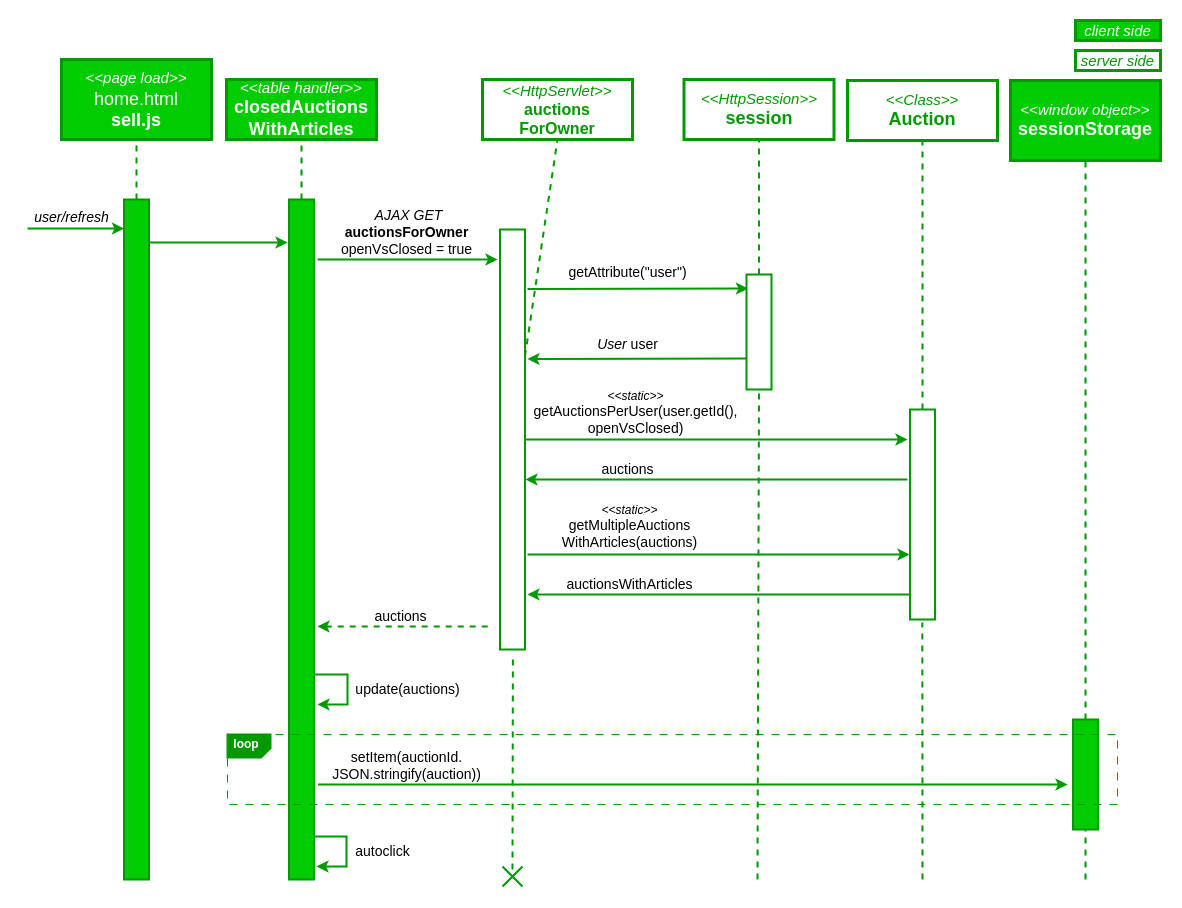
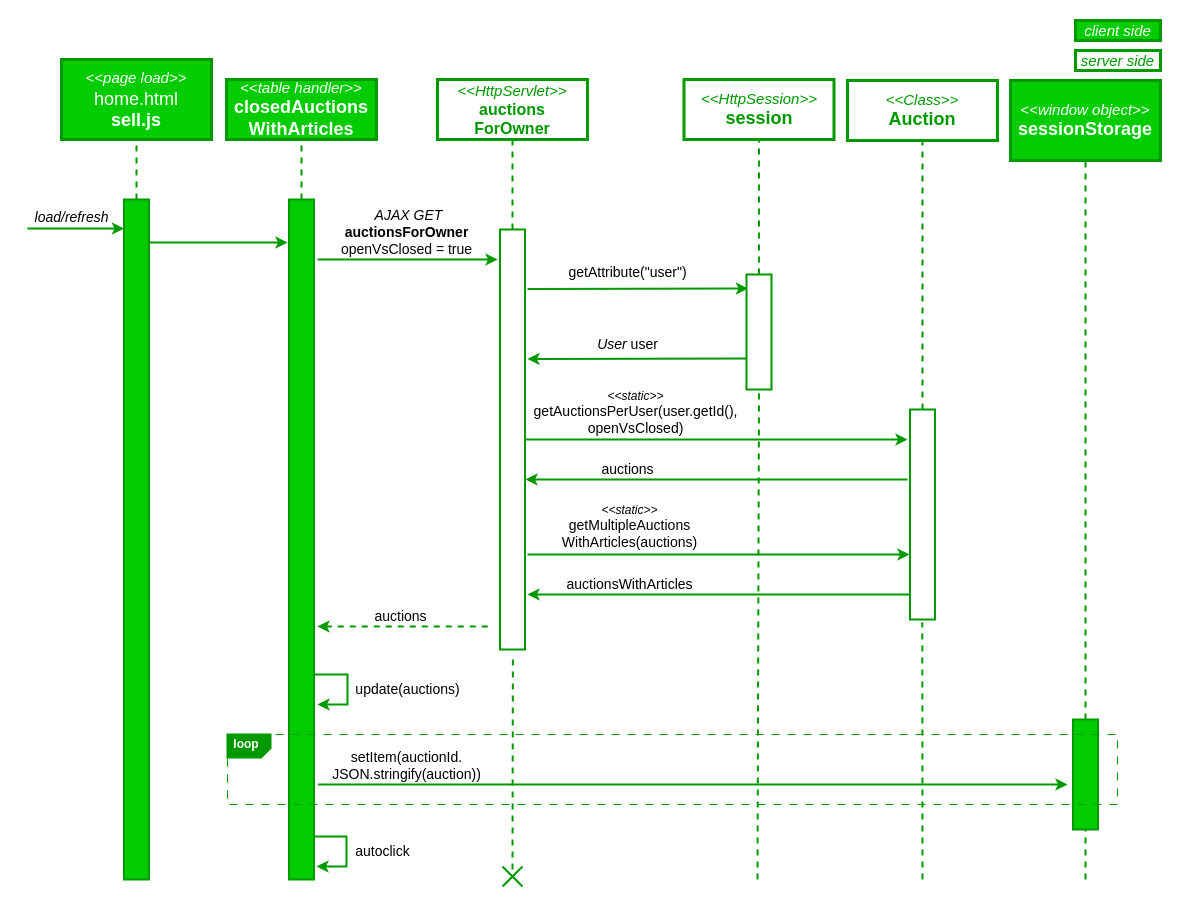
- <mxCell id="5" value="&lt;i style=&quot;border-color: var(--border-color); color: rgb(0, 153, 0);&quot;&gt;&lt;font style=&quot;border-color: var(--border-color); font-size: 15px;&quot;&gt;&amp;lt;&amp;lt;HttpServlet&amp;gt;&amp;gt;&lt;/font&gt;&lt;/i&gt;&lt;font color=&quot;#009900&quot; style=&quot;&quot;&gt;&lt;b style=&quot;font-size: 16px;&quot;&gt;&lt;br&gt;&lt;span style=&quot;&quot;&gt;auctions&lt;br&gt;&lt;/span&gt;ForOwner&lt;br&gt;&lt;/b&gt;&lt;/font&gt;" style="rounded=0;whiteSpace=wrap;html=1;strokeWidth=3;fillColor=default;strokeColor=#009900;" parent="1" vertex="1"><mxGeometry x="482" y="79" width="150" height="60" as="geometry" /></mxCell>
+ <mxCell id="5" value="&lt;i style=&quot;border-color: var(--border-color); color: rgb(0, 153, 0);&quot;&gt;&lt;font style=&quot;border-color: var(--border-color); font-size: 15px;&quot;&gt;&amp;lt;&amp;lt;HttpServlet&amp;gt;&amp;gt;&lt;/font&gt;&lt;/i&gt;&lt;font color=&quot;#009900&quot; style=&quot;&quot;&gt;&lt;b style=&quot;font-size: 16px;&quot;&gt;&lt;br&gt;&lt;span style=&quot;&quot;&gt;auctions&lt;br&gt;&lt;/span&gt;ForOwner&lt;br&gt;&lt;/b&gt;&lt;/font&gt;" style="rounded=0;whiteSpace=wrap;html=1;strokeWidth=3;fillColor=default;strokeColor=#009900;" parent="1" vertex="1"><mxGeometry x="437" y="79" width="150" height="60" as="geometry" /></mxCell>
- <mxCell id="15" value="&lt;font style=&quot;font-size: 14px;&quot;&gt;&lt;i&gt;user/refresh&lt;/i&gt;&lt;/font&gt;" style="text;html=1;align=center;verticalAlign=middle;resizable=0;points=[];autosize=1;strokeColor=none;fillColor=none;" parent="1" vertex="1"><mxGeometry x="20.5" y="202" width="100" height="30" as="geometry" /></mxCell>
+ <mxCell id="15" value="&lt;font style=&quot;font-size: 14px;&quot;&gt;&lt;i&gt;load/refresh&lt;/i&gt;&lt;/font&gt;" style="text;html=1;align=center;verticalAlign=middle;resizable=0;points=[];autosize=1;strokeColor=none;fillColor=none;" parent="1" vertex="1"><mxGeometry x="20.5" y="202" width="100" height="30" as="geometry" /></mxCell>
